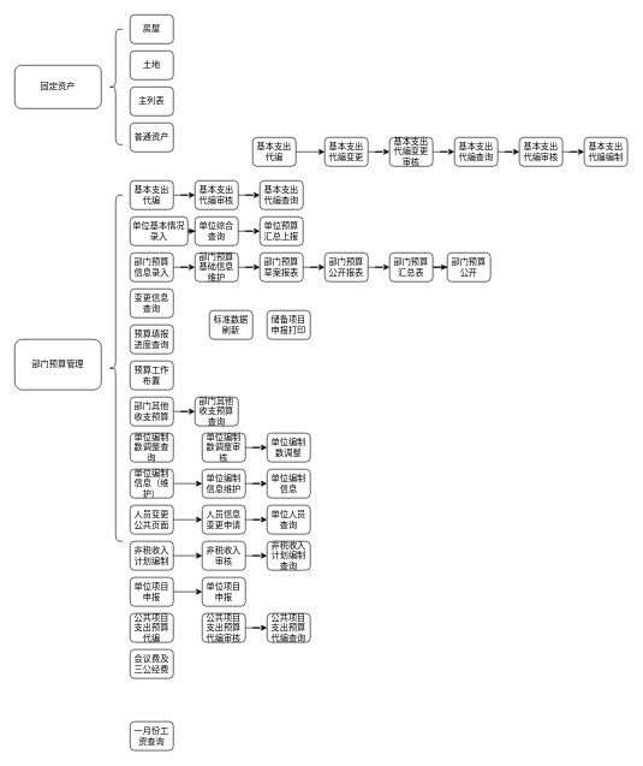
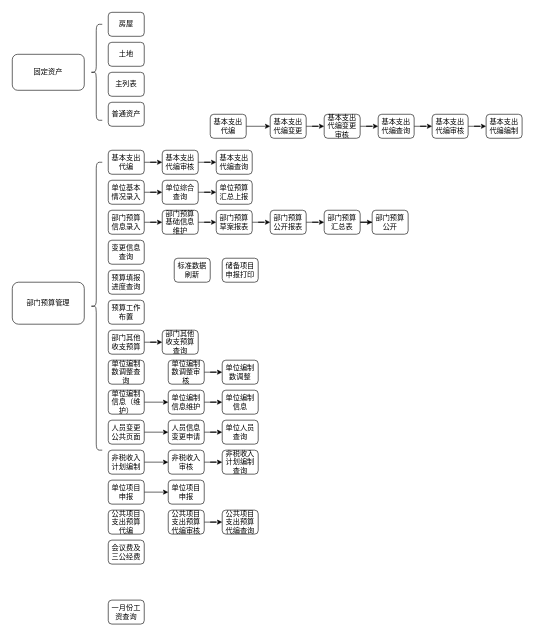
- <mxCell id="16" value="单位基本情况录入" style="rounded=1;whiteSpace=wrap;html=1;" vertex="1" parent="1"><mxGeometry x="180" y="300" width="80" height="40" as="geometry" /></mxCell>
+ <mxCell id="16" value="单位基本情况录入" style="rounded=1;whiteSpace=wrap;html=1;" vertex="1" parent="1"><mxGeometry x="180" y="300" width="60" height="40" as="geometry" /></mxCell>
